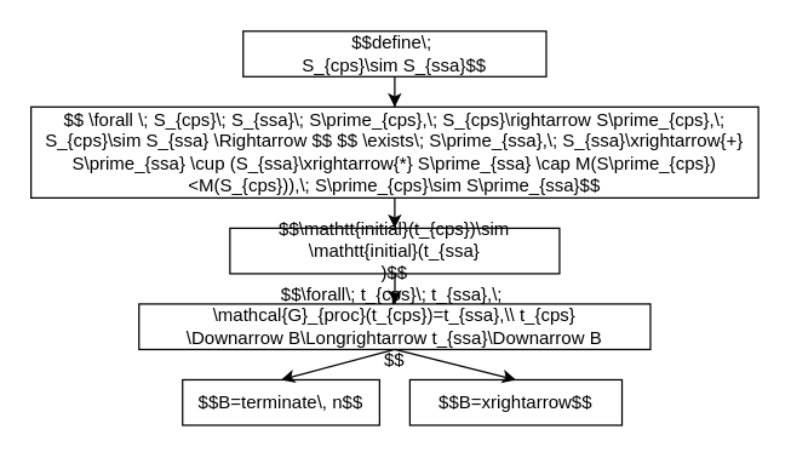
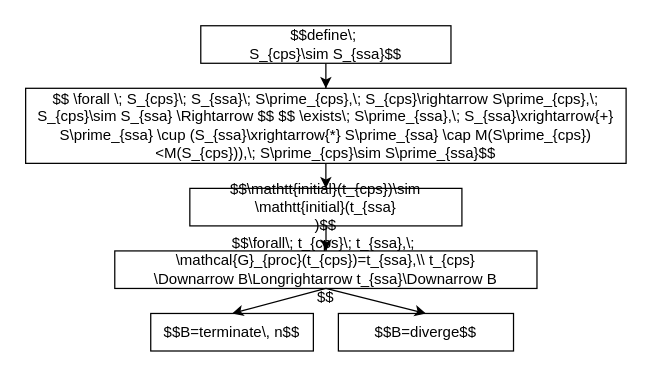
- <mxCell id="8" value="$$B=xrightarrow$$" style="rounded=0;whiteSpace=wrap;html=1;" vertex="1" parent="1"><mxGeometry x="270" y="250" width="140" height="30" as="geometry" /></mxCell>
+ <mxCell id="8" value="$$B=diverge$$" style="rounded=0;whiteSpace=wrap;html=1;" vertex="1" parent="1"><mxGeometry x="270" y="250" width="140" height="30" as="geometry" /></mxCell>
